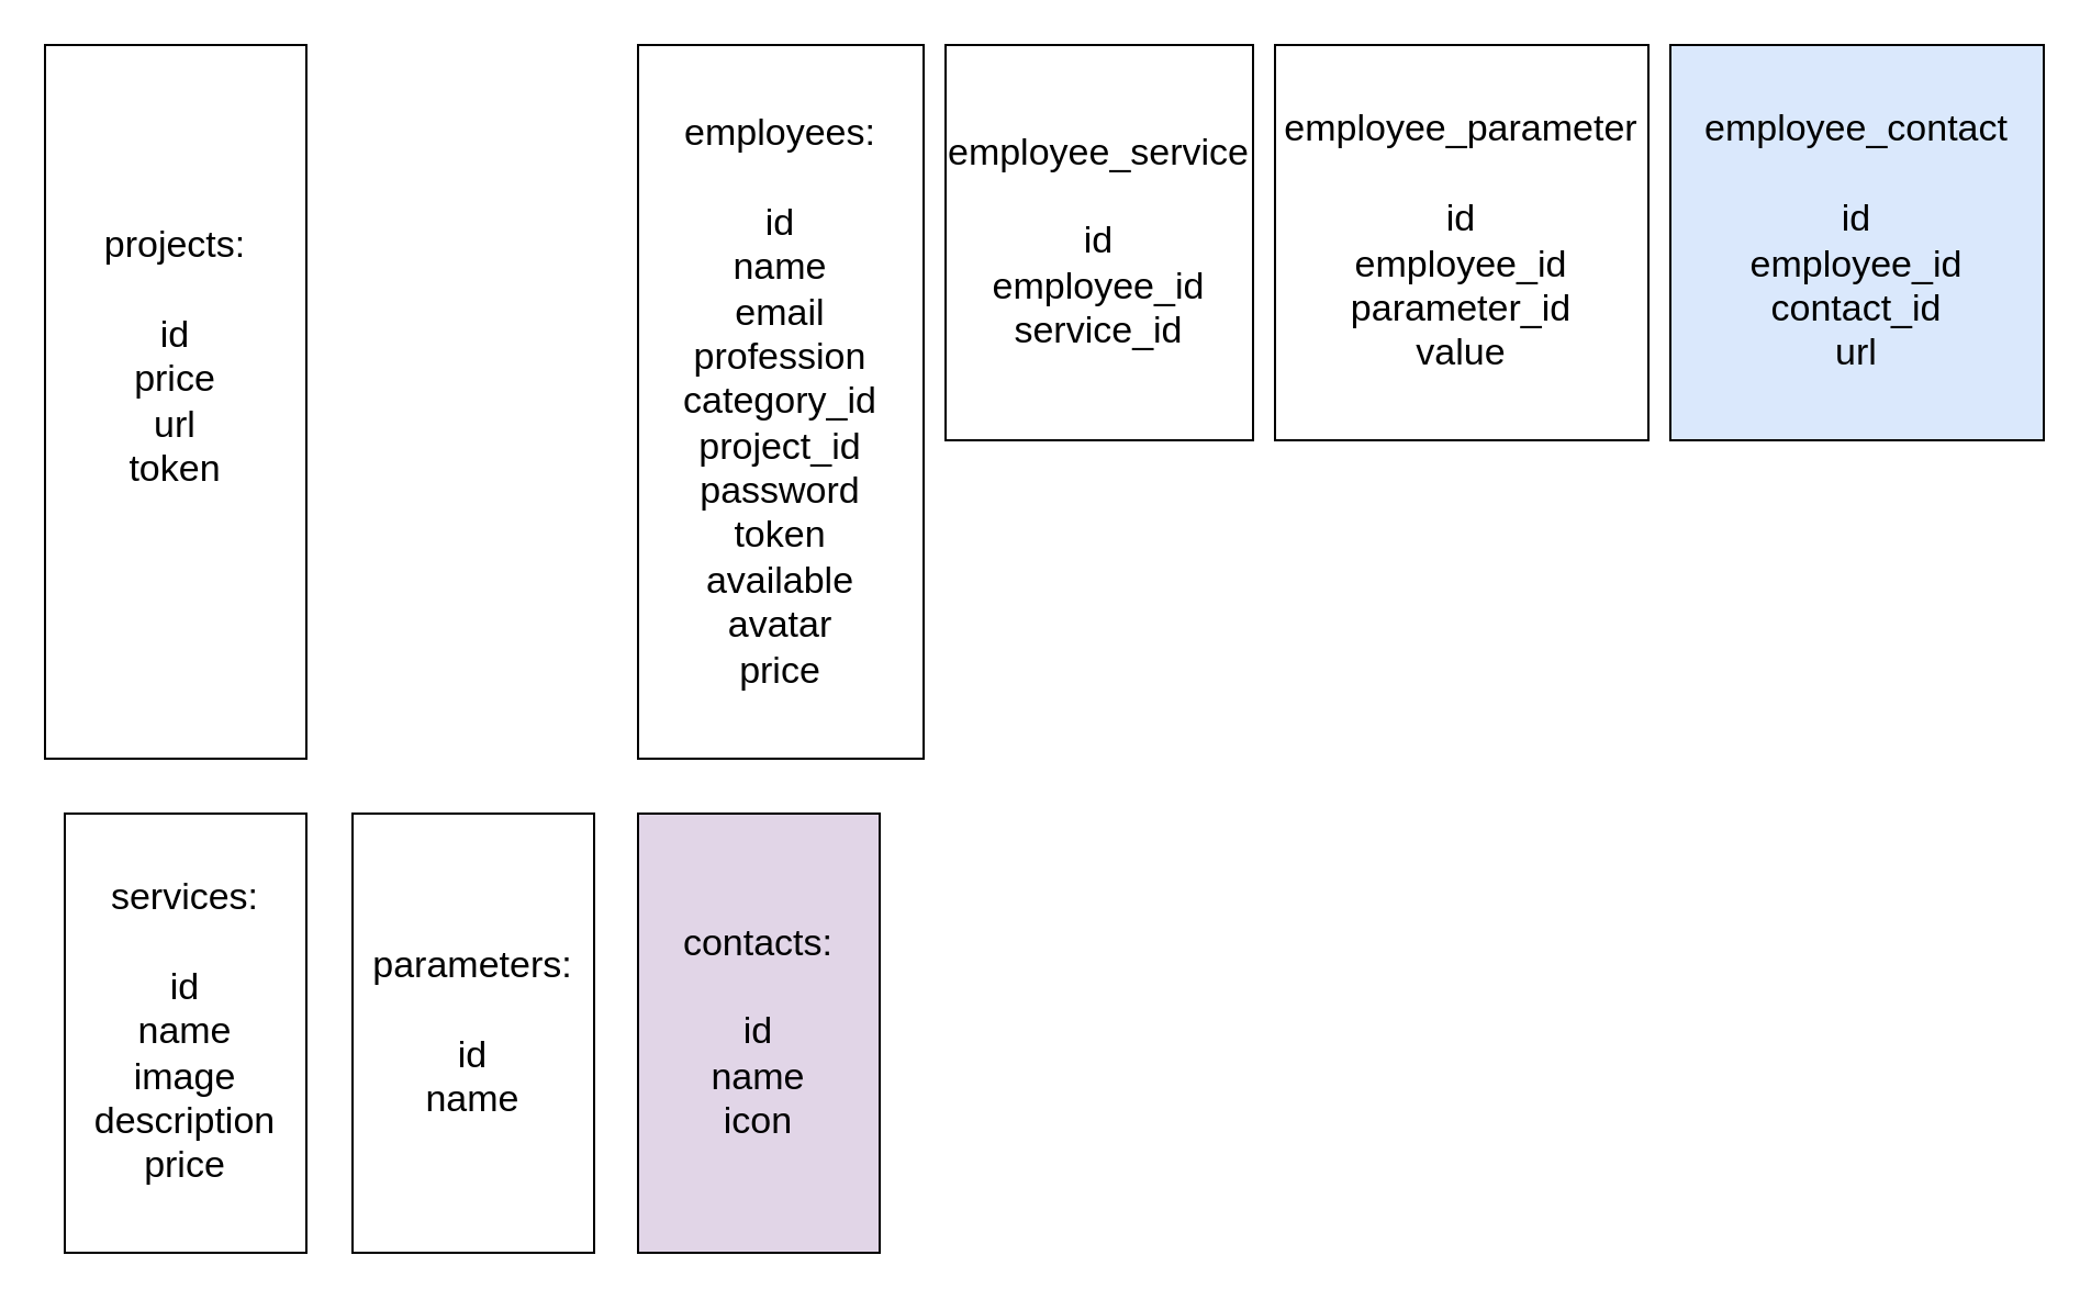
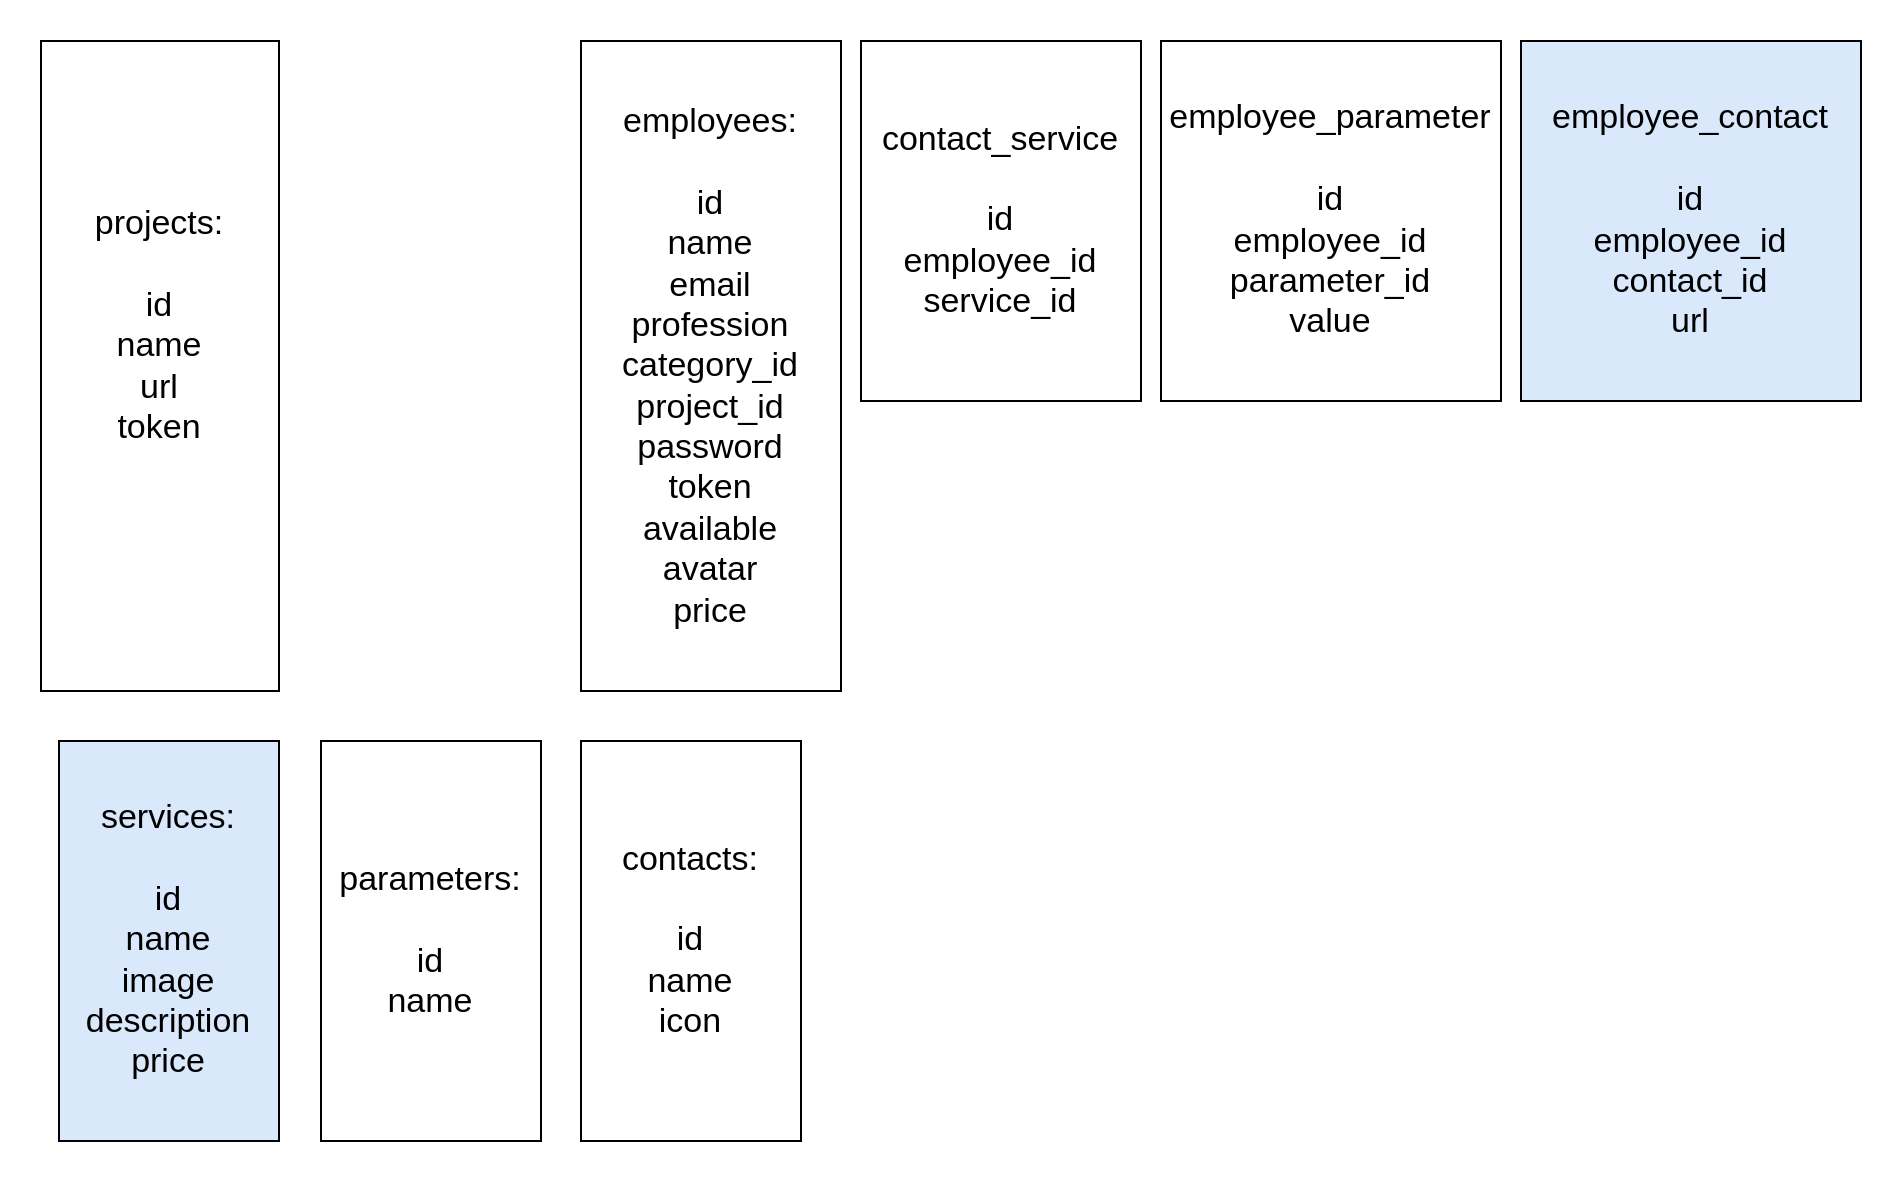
- <mxCell id="7" value="employee_service&lt;br&gt;&lt;br&gt;id&lt;br&gt;employee_id&lt;br&gt;service_id" style="rounded=0;whiteSpace=wrap;html=1;fontSize=17;" vertex="1" parent="1"><mxGeometry x="430" y="20" width="140" height="180" as="geometry" /></mxCell>
+ <mxCell id="7" value="contact_service&lt;br&gt;&lt;br&gt;id&lt;br&gt;employee_id&lt;br&gt;service_id" style="rounded=0;whiteSpace=wrap;html=1;fontSize=17;" vertex="1" parent="1"><mxGeometry x="430" y="20" width="140" height="180" as="geometry" /></mxCell>
- <mxCell id="2" value="&lt;font style=&quot;font-size: 17px;&quot;&gt;projects:&lt;br&gt;&lt;br&gt;id&lt;br&gt;price&lt;br&gt;url&lt;br&gt;token&lt;br&gt;&lt;br&gt;&lt;br&gt;&lt;/font&gt;" style="rounded=0;whiteSpace=wrap;html=1;" vertex="1" parent="1"><mxGeometry y="20" width="119" height="325" as="geometry" x="20" /></mxCell>
+ <mxCell id="2" value="&lt;font style=&quot;font-size: 17px;&quot;&gt;projects:&lt;br&gt;&lt;br&gt;id&lt;br&gt;name&lt;br&gt;url&lt;br&gt;token&lt;br&gt;&lt;br&gt;&lt;br&gt;&lt;/font&gt;" style="rounded=0;whiteSpace=wrap;html=1;" vertex="1" parent="1"><mxGeometry y="20" width="119" height="325" as="geometry" x="20" /></mxCell>
- <mxCell id="4" value="services:&lt;br&gt;&lt;br&gt;id&lt;br&gt;name&lt;br&gt;image&lt;br&gt;description&lt;br&gt;price" style="whiteSpace=wrap;html=1;fontSize=17;" vertex="1" parent="1"><mxGeometry x="29" y="370" width="110" height="200" as="geometry" /></mxCell>
+ <mxCell id="4" value="services:&lt;br&gt;&lt;br&gt;id&lt;br&gt;name&lt;br&gt;image&lt;br&gt;description&lt;br&gt;price" style="whiteSpace=wrap;html=1;fontSize=17;fillColor=#dae8fc;" vertex="1" parent="1"><mxGeometry x="29" y="370" width="110" height="200" as="geometry" /></mxCell>
- <mxCell id="6" value="contacts:&lt;br&gt;&lt;br&gt;id&lt;br&gt;name&lt;br&gt;icon" style="whiteSpace=wrap;html=1;fontSize=17;fillColor=#e1d5e7;" vertex="1" parent="1"><mxGeometry x="290" y="370" width="110" height="200" as="geometry" /></mxCell>
+ <mxCell id="6" value="contacts:&lt;br&gt;&lt;br&gt;id&lt;br&gt;name&lt;br&gt;icon" style="whiteSpace=wrap;html=1;fontSize=17;" vertex="1" parent="1"><mxGeometry x="290" y="370" width="110" height="200" as="geometry" /></mxCell>
